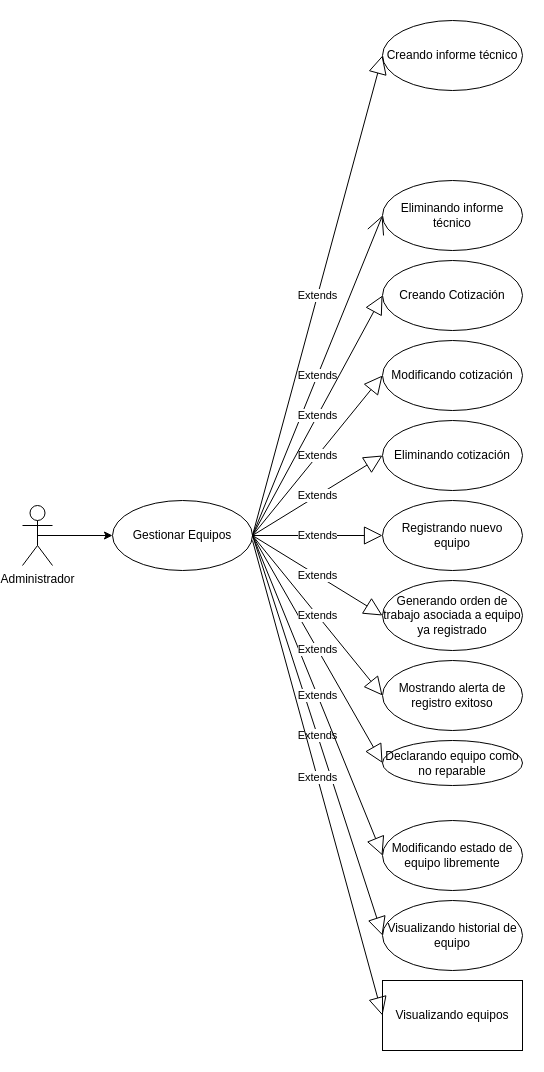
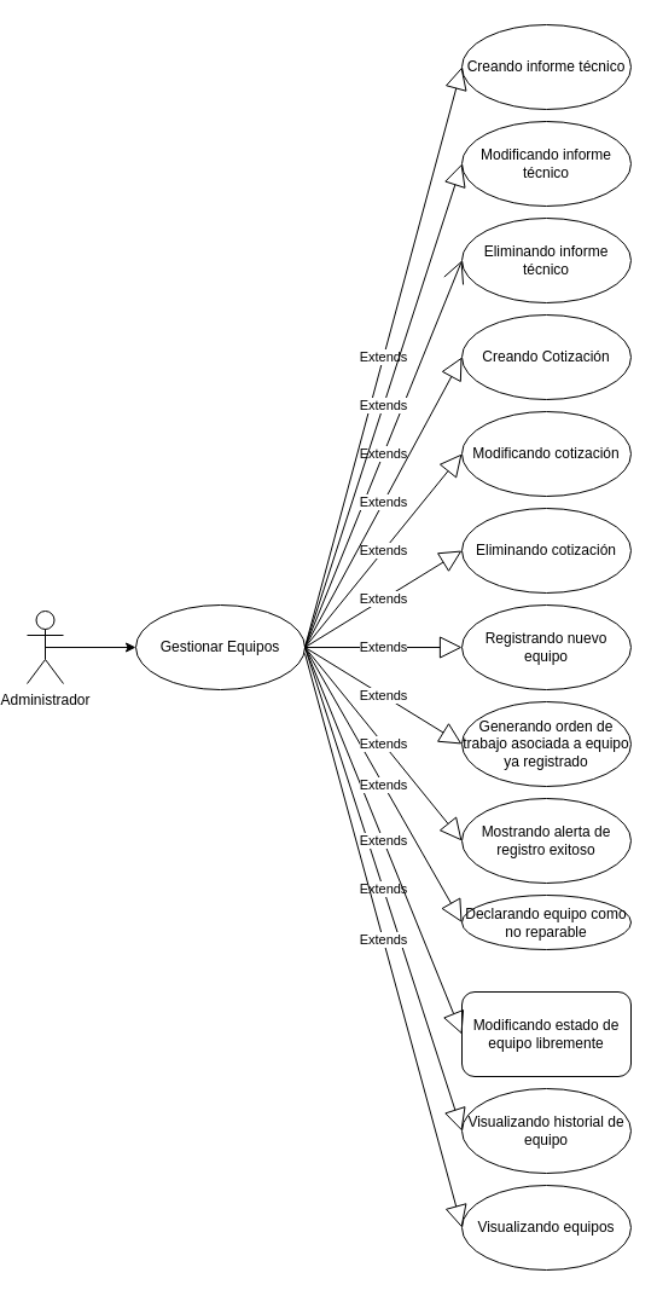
+ <mxCell id="6" value="Modificando informe técnico" style="ellipse;whiteSpace=wrap;html=1;" vertex="1" parent="1"><mxGeometry x="380" y="100" width="140" height="70" as="geometry" /></mxCell>
+ <mxCell id="22" value="Extends" style="endArrow=block;endSize=16;endFill=0;html=1;rounded=0;exitX=1;exitY=0.5;exitDx=0;exitDy=0;entryX=0;entryY=0.5;entryDx=0;entryDy=0;" edge="1" parent="1" source="4" target="6"><mxGeometry width="160" relative="1" as="geometry"><mxPoint x="120" y="260" as="sourcePoint" /><mxPoint x="280" y="260" as="targetPoint" /></mxGeometry></mxCell>
- <mxCell id="11" value="Modificando estado de equipo libremente" style="ellipse;whiteSpace=wrap;html=1;" vertex="1" parent="1"><mxGeometry x="380" y="820" width="140" height="70" as="geometry" /></mxCell>
+ <mxCell id="11" value="Modificando estado de equipo libremente" style="whiteSpace=wrap;html=1;rounded=1;" vertex="1" parent="1"><mxGeometry x="380" y="820" width="140" height="70" as="geometry" /></mxCell>
- <mxCell id="13" value="Visualizando equipos" style="whiteSpace=wrap;html=1;rounded=0;" vertex="1" parent="1"><mxGeometry x="380" y="980" width="140" height="70" as="geometry" /></mxCell>
+ <mxCell id="13" value="Visualizando equipos" style="ellipse;whiteSpace=wrap;html=1;" vertex="1" parent="1"><mxGeometry x="380" y="980" width="140" height="70" as="geometry" /></mxCell>
